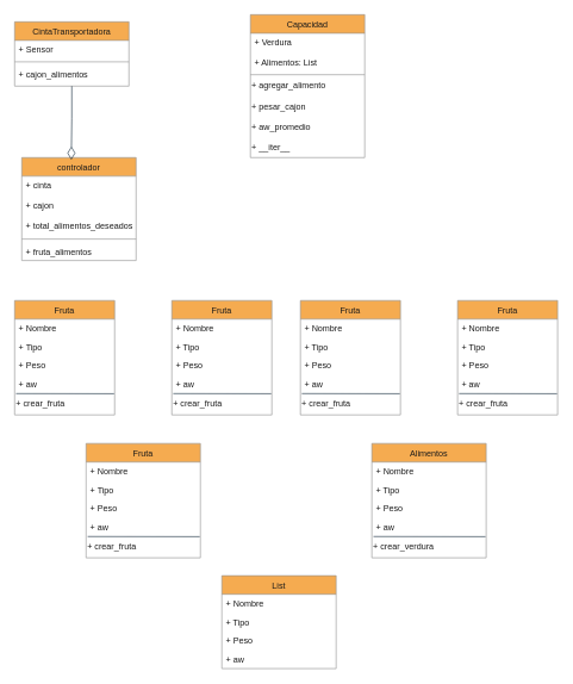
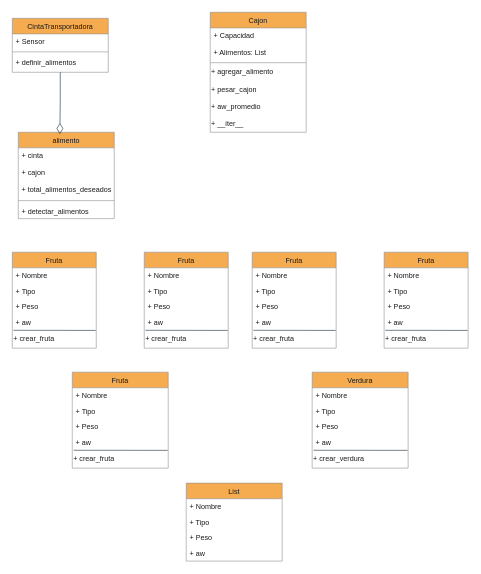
- <mxCell id="6" value="Capacidad" style="swimlane;fontStyle=0;align=center;verticalAlign=top;childLayout=stackLayout;horizontal=1;startSize=26;horizontalStack=0;resizeParent=1;resizeLast=0;collapsible=1;marginBottom=0;rounded=0;shadow=0;strokeWidth=1;labelBackgroundColor=none;fillColor=#F5AB50;strokeColor=#909090;fontColor=#1A1A1A;" parent="1" vertex="1"><mxGeometry x="350" y="20" width="160" height="200" as="geometry"><mxRectangle x="340" y="380" width="170" height="26" as="alternateBounds" /></mxGeometry></mxCell>
+ <mxCell id="6" value="Cajon" style="swimlane;fontStyle=0;align=center;verticalAlign=top;childLayout=stackLayout;horizontal=1;startSize=26;horizontalStack=0;resizeParent=1;resizeLast=0;collapsible=1;marginBottom=0;rounded=0;shadow=0;strokeWidth=1;labelBackgroundColor=none;fillColor=#F5AB50;strokeColor=#909090;fontColor=#1A1A1A;" parent="1" vertex="1"><mxGeometry x="350" y="20" width="160" height="200" as="geometry"><mxRectangle x="340" y="380" width="170" height="26" as="alternateBounds" /></mxGeometry></mxCell>
- <mxCell id="7" value="+ Verdura&#10;&#10;+ Alimentos: List" style="text;align=left;verticalAlign=top;spacingLeft=4;spacingRight=4;overflow=hidden;rotatable=0;points=[[0,0.5],[1,0.5]];portConstraint=eastwest;labelBackgroundColor=none;fontColor=#1A1A1A;" parent="6" vertex="1"><mxGeometry y="26" width="160" height="54" as="geometry" /></mxCell>
+ <mxCell id="7" value="+ Capacidad&#10;&#10;+ Alimentos: List" style="text;align=left;verticalAlign=top;spacingLeft=4;spacingRight=4;overflow=hidden;rotatable=0;points=[[0,0.5],[1,0.5]];portConstraint=eastwest;labelBackgroundColor=none;fontColor=#1A1A1A;" parent="6" vertex="1"><mxGeometry y="26" width="160" height="54" as="geometry" /></mxCell>
- <mxCell id="5" value="+ cajon_alimentos" style="text;align=left;verticalAlign=top;spacingLeft=4;spacingRight=4;overflow=hidden;rotatable=0;points=[[0,0.5],[1,0.5]];portConstraint=eastwest;fontStyle=0;labelBackgroundColor=none;fontColor=#1A1A1A;" parent="2" vertex="1"><mxGeometry y="60" width="160" height="26" as="geometry" /></mxCell>
+ <mxCell id="5" value="+ definir_alimentos" style="text;align=left;verticalAlign=top;spacingLeft=4;spacingRight=4;overflow=hidden;rotatable=0;points=[[0,0.5],[1,0.5]];portConstraint=eastwest;fontStyle=0;labelBackgroundColor=none;fontColor=#1A1A1A;" parent="2" vertex="1"><mxGeometry y="60" width="160" height="26" as="geometry" /></mxCell>
- <mxCell id="15" value="controlador" style="swimlane;fontStyle=0;align=center;verticalAlign=top;childLayout=stackLayout;horizontal=1;startSize=26;horizontalStack=0;resizeParent=1;resizeLast=0;collapsible=1;marginBottom=0;rounded=0;shadow=0;strokeWidth=1;labelBackgroundColor=none;fillColor=#F5AB50;strokeColor=#909090;fontColor=#1A1A1A;" vertex="1" parent="1"><mxGeometry x="30" y="220" width="160" height="144" as="geometry"><mxRectangle x="130" y="380" width="160" height="26" as="alternateBounds" /></mxGeometry></mxCell>
+ <mxCell id="15" value="alimento" style="swimlane;fontStyle=0;align=center;verticalAlign=top;childLayout=stackLayout;horizontal=1;startSize=26;horizontalStack=0;resizeParent=1;resizeLast=0;collapsible=1;marginBottom=0;rounded=0;shadow=0;strokeWidth=1;labelBackgroundColor=none;fillColor=#F5AB50;strokeColor=#909090;fontColor=#1A1A1A;" vertex="1" parent="1"><mxGeometry x="30" y="220" width="160" height="144" as="geometry"><mxRectangle x="130" y="380" width="160" height="26" as="alternateBounds" /></mxGeometry></mxCell>
- <mxCell id="18" value="+ fruta_alimentos" style="text;align=left;verticalAlign=top;spacingLeft=4;spacingRight=4;overflow=hidden;rotatable=0;points=[[0,0.5],[1,0.5]];portConstraint=eastwest;fontStyle=0;labelBackgroundColor=none;fontColor=#1A1A1A;" vertex="1" parent="15"><mxGeometry y="118" width="160" height="26" as="geometry" /></mxCell>
+ <mxCell id="18" value="+ detectar_alimentos" style="text;align=left;verticalAlign=top;spacingLeft=4;spacingRight=4;overflow=hidden;rotatable=0;points=[[0,0.5],[1,0.5]];portConstraint=eastwest;fontStyle=0;labelBackgroundColor=none;fontColor=#1A1A1A;" vertex="1" parent="15"><mxGeometry y="118" width="160" height="26" as="geometry" /></mxCell>
- <mxCell id="20" value="Alimentos" style="swimlane;fontStyle=0;align=center;verticalAlign=top;childLayout=stackLayout;horizontal=1;startSize=26;horizontalStack=0;resizeParent=1;resizeLast=0;collapsible=1;marginBottom=0;rounded=0;shadow=0;strokeWidth=1;labelBackgroundColor=none;fillColor=#F5AB50;strokeColor=#909090;fontColor=#1A1A1A;" vertex="1" parent="1"><mxGeometry x="520" y="620" width="160" height="160" as="geometry"><mxRectangle x="550" y="140" width="160" height="26" as="alternateBounds" /></mxGeometry></mxCell>
+ <mxCell id="20" value="Verdura" style="swimlane;fontStyle=0;align=center;verticalAlign=top;childLayout=stackLayout;horizontal=1;startSize=26;horizontalStack=0;resizeParent=1;resizeLast=0;collapsible=1;marginBottom=0;rounded=0;shadow=0;strokeWidth=1;labelBackgroundColor=none;fillColor=#F5AB50;strokeColor=#909090;fontColor=#1A1A1A;" vertex="1" parent="1"><mxGeometry x="520" y="620" width="160" height="160" as="geometry"><mxRectangle x="550" y="140" width="160" height="26" as="alternateBounds" /></mxGeometry></mxCell>
